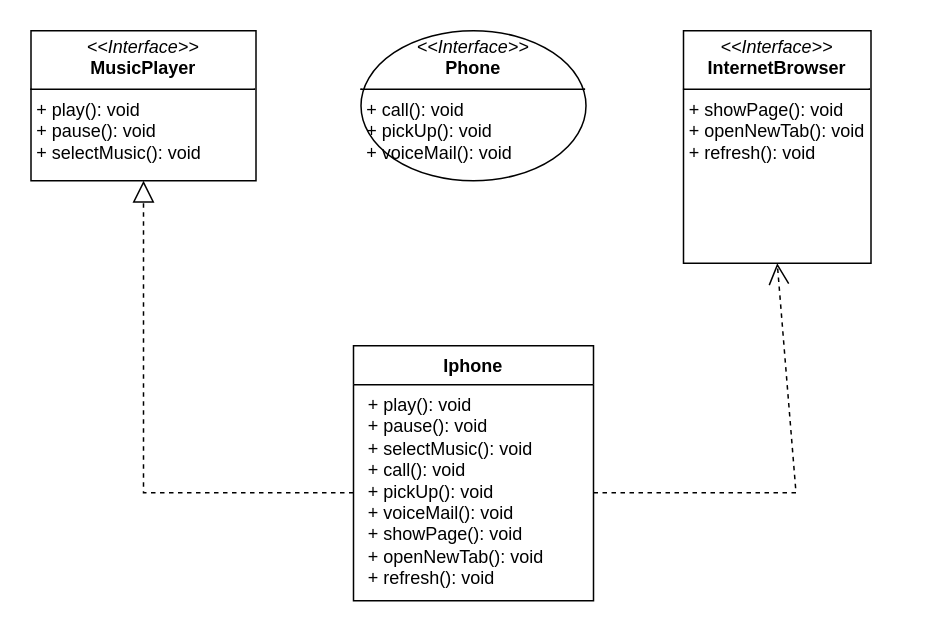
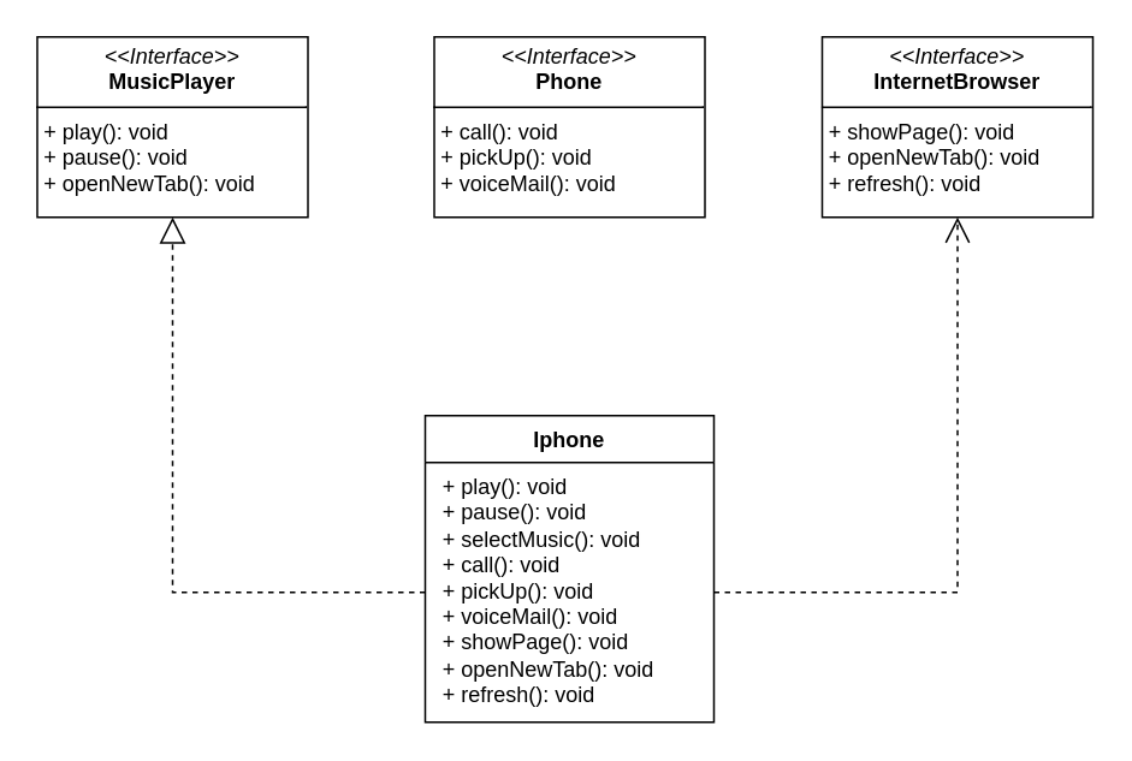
- <mxCell id="2" value="&lt;p style=&quot;margin:0px;margin-top:4px;text-align:center;&quot;&gt;&lt;i&gt;&amp;lt;&amp;lt;Interface&amp;gt;&amp;gt;&lt;/i&gt;&lt;br&gt;&lt;b&gt;MusicPlayer&lt;/b&gt;&lt;/p&gt;&lt;hr size=&quot;1&quot; style=&quot;border-style:solid;&quot;&gt;&lt;p style=&quot;margin:0px;margin-left:4px;&quot;&gt;&lt;/p&gt;&lt;p style=&quot;margin:0px;margin-left:4px;&quot;&gt;+ play(): void&lt;br&gt;+ pause(): void&lt;/p&gt;&lt;p style=&quot;margin:0px;margin-left:4px;&quot;&gt;+ selectMusic(): void&lt;br&gt;&lt;/p&gt;" style="verticalAlign=top;align=left;overflow=fill;html=1;whiteSpace=wrap;" vertex="1" parent="1"><mxGeometry x="20" y="20" width="150" height="100" as="geometry" /></mxCell>
+ <mxCell id="2" value="&lt;p style=&quot;margin:0px;margin-top:4px;text-align:center;&quot;&gt;&lt;i&gt;&amp;lt;&amp;lt;Interface&amp;gt;&amp;gt;&lt;/i&gt;&lt;br&gt;&lt;b&gt;MusicPlayer&lt;/b&gt;&lt;/p&gt;&lt;hr size=&quot;1&quot; style=&quot;border-style:solid;&quot;&gt;&lt;p style=&quot;margin:0px;margin-left:4px;&quot;&gt;&lt;/p&gt;&lt;p style=&quot;margin:0px;margin-left:4px;&quot;&gt;+ play(): void&lt;br&gt;+ pause(): void&lt;/p&gt;&lt;p style=&quot;margin:0px;margin-left:4px;&quot;&gt;+ openNewTab(): void&lt;br&gt;&lt;/p&gt;" style="verticalAlign=top;align=left;overflow=fill;html=1;whiteSpace=wrap;" vertex="1" parent="1"><mxGeometry x="20" y="20" width="150" height="100" as="geometry" /></mxCell>
- <mxCell id="3" value="&lt;p style=&quot;margin:0px;margin-top:4px;text-align:center;&quot;&gt;&lt;i&gt;&amp;lt;&amp;lt;Interface&amp;gt;&amp;gt;&lt;/i&gt;&lt;br&gt;&lt;b&gt;Phone&lt;/b&gt;&lt;/p&gt;&lt;hr size=&quot;1&quot; style=&quot;border-style:solid;&quot;&gt;&lt;p style=&quot;margin:0px;margin-left:4px;&quot;&gt;&lt;/p&gt;&lt;p style=&quot;margin:0px;margin-left:4px;&quot;&gt;+ call(): void&lt;br&gt;+ pickUp(): void&lt;/p&gt;&lt;p style=&quot;margin:0px;margin-left:4px;&quot;&gt;+ voiceMail(): void&lt;br&gt;&lt;/p&gt;" style="ellipse;verticalAlign=top;align=left;overflow=fill;html=1;whiteSpace=wrap;" vertex="1" parent="1"><mxGeometry x="240" y="20" width="150" height="100" as="geometry" /></mxCell>
+ <mxCell id="3" value="&lt;p style=&quot;margin:0px;margin-top:4px;text-align:center;&quot;&gt;&lt;i&gt;&amp;lt;&amp;lt;Interface&amp;gt;&amp;gt;&lt;/i&gt;&lt;br&gt;&lt;b&gt;Phone&lt;/b&gt;&lt;/p&gt;&lt;hr size=&quot;1&quot; style=&quot;border-style:solid;&quot;&gt;&lt;p style=&quot;margin:0px;margin-left:4px;&quot;&gt;&lt;/p&gt;&lt;p style=&quot;margin:0px;margin-left:4px;&quot;&gt;+ call(): void&lt;br&gt;+ pickUp(): void&lt;/p&gt;&lt;p style=&quot;margin:0px;margin-left:4px;&quot;&gt;+ voiceMail(): void&lt;br&gt;&lt;/p&gt;" style="verticalAlign=top;align=left;overflow=fill;html=1;whiteSpace=wrap;" vertex="1" parent="1"><mxGeometry x="240" y="20" width="150" height="100" as="geometry" /></mxCell>
- <mxCell id="4" value="&lt;p style=&quot;margin:0px;margin-top:4px;text-align:center;&quot;&gt;&lt;i&gt;&amp;lt;&amp;lt;Interface&amp;gt;&amp;gt;&lt;/i&gt;&lt;br&gt;&lt;b&gt;InternetBrowser&lt;/b&gt;&lt;/p&gt;&lt;hr size=&quot;1&quot; style=&quot;border-style:solid;&quot;&gt;&lt;p style=&quot;margin:0px;margin-left:4px;&quot;&gt;&lt;/p&gt;&lt;p style=&quot;margin:0px;margin-left:4px;&quot;&gt;+ showPage(): void&lt;br&gt;+ openNewTab(): void&lt;br&gt;&lt;/p&gt;&lt;p style=&quot;margin:0px;margin-left:4px;&quot;&gt;+ refresh(): void&lt;br&gt;&lt;/p&gt;" style="verticalAlign=top;align=left;overflow=fill;html=1;whiteSpace=wrap;" vertex="1" parent="1"><mxGeometry x="455" y="20" width="125" height="155" as="geometry" /></mxCell>
+ <mxCell id="4" value="&lt;p style=&quot;margin:0px;margin-top:4px;text-align:center;&quot;&gt;&lt;i&gt;&amp;lt;&amp;lt;Interface&amp;gt;&amp;gt;&lt;/i&gt;&lt;br&gt;&lt;b&gt;InternetBrowser&lt;/b&gt;&lt;/p&gt;&lt;hr size=&quot;1&quot; style=&quot;border-style:solid;&quot;&gt;&lt;p style=&quot;margin:0px;margin-left:4px;&quot;&gt;&lt;/p&gt;&lt;p style=&quot;margin:0px;margin-left:4px;&quot;&gt;+ showPage(): void&lt;br&gt;+ openNewTab(): void&lt;br&gt;&lt;/p&gt;&lt;p style=&quot;margin:0px;margin-left:4px;&quot;&gt;+ refresh(): void&lt;br&gt;&lt;/p&gt;" style="verticalAlign=top;align=left;overflow=fill;html=1;whiteSpace=wrap;" vertex="1" parent="1"><mxGeometry x="455" y="20" width="150" height="100" as="geometry" /></mxCell>
